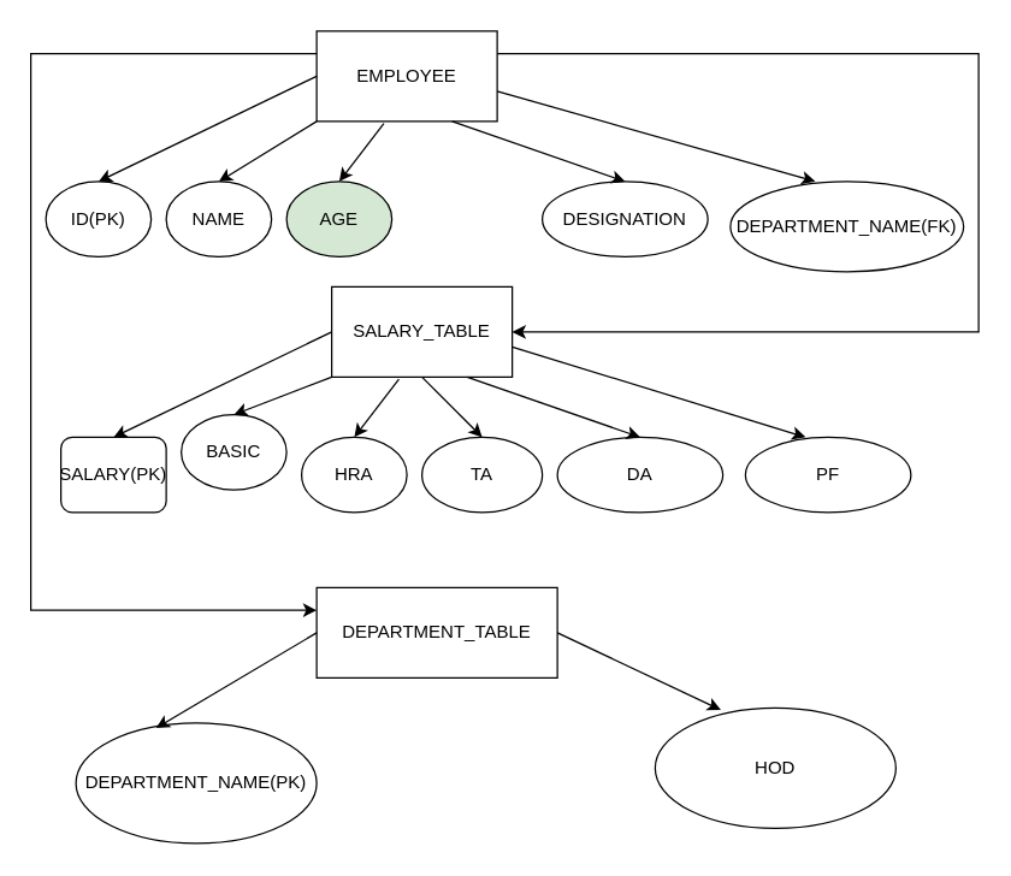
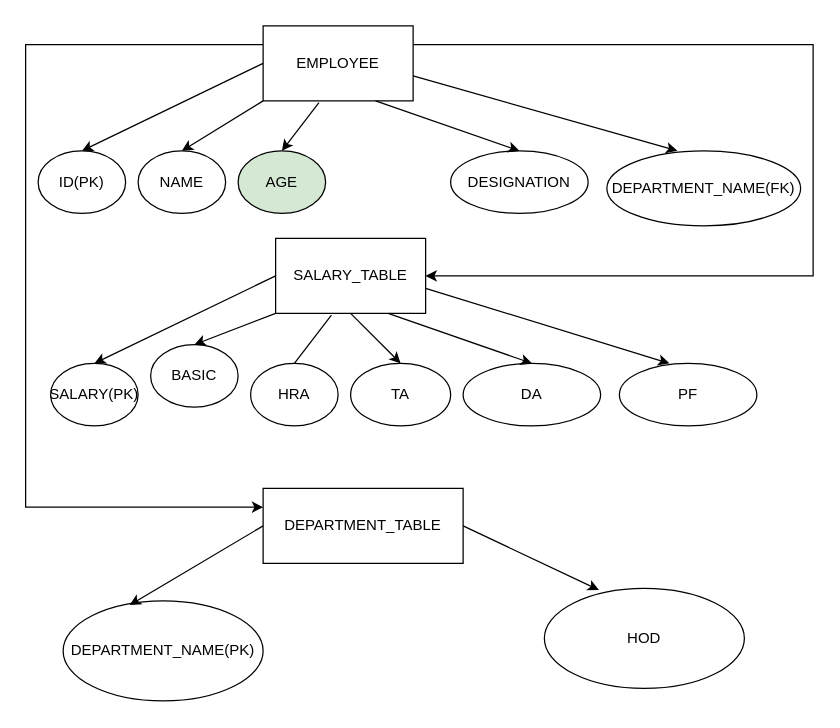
- <mxCell id="28" value="" style="endArrow=classic;html=1;rounded=0;entryX=0.5;entryY=0;entryDx=0;entryDy=0;exitX=0.372;exitY=1.022;exitDx=0;exitDy=0;exitPerimeter=0;" edge="1" parent="1" source="18" target="21"><mxGeometry width="50" height="50" relative="1" as="geometry"><mxPoint x="85" y="230" as="sourcePoint" /><mxPoint x="135" y="180" as="targetPoint" /></mxGeometry></mxCell>
+ <mxCell id="28" value="" style="endArrow=none;html=1;rounded=0;entryX=0.5;entryY=0;entryDx=0;entryDy=0;exitX=0.372;exitY=1.022;exitDx=0;exitDy=0;exitPerimeter=0;" edge="1" parent="1" source="18" target="21"><mxGeometry width="50" height="50" relative="1" as="geometry"><mxPoint x="85" y="230" as="sourcePoint" /><mxPoint x="135" y="180" as="targetPoint" /></mxGeometry></mxCell>
- <mxCell id="19" value="SALARY(PK)" style="whiteSpace=wrap;html=1;rounded=1;" vertex="1" parent="1"><mxGeometry x="40" y="290" width="70" height="50" as="geometry" /></mxCell>
+ <mxCell id="19" value="SALARY(PK)" style="ellipse;whiteSpace=wrap;html=1;" vertex="1" parent="1"><mxGeometry x="40" y="290" width="70" height="50" as="geometry" /></mxCell>
